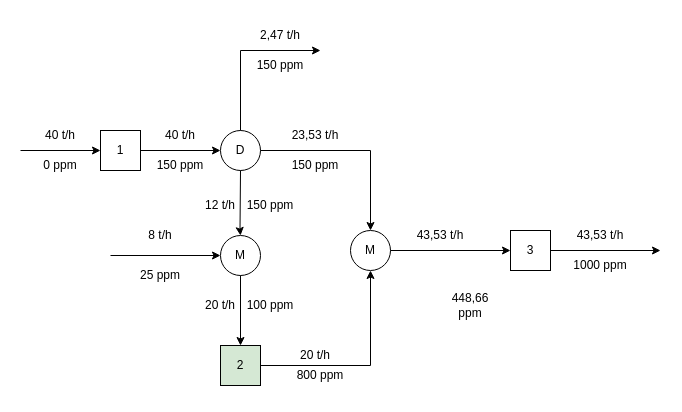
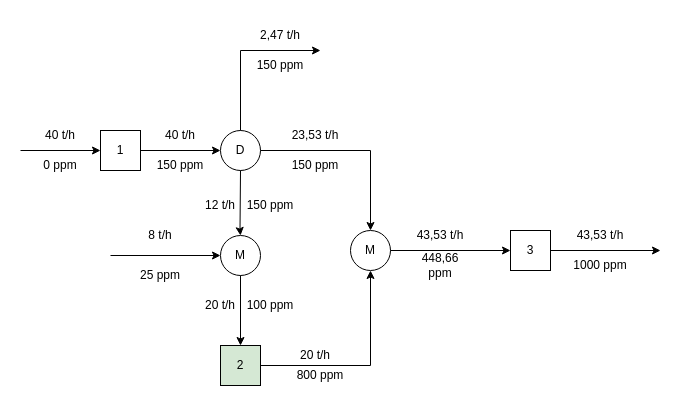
- <mxCell id="28" value="448,66 ppm" style="text;html=1;strokeColor=none;fillColor=none;align=center;verticalAlign=middle;whiteSpace=wrap;rounded=0;" parent="1" vertex="1"><mxGeometry x="440" y="290" width="60" height="30" as="geometry" /></mxCell>
+ <mxCell id="28" value="448,66 ppm" style="text;html=1;strokeColor=none;fillColor=none;align=center;verticalAlign=middle;whiteSpace=wrap;rounded=0;" parent="1" vertex="1"><mxGeometry x="410" y="250" width="60" height="30" as="geometry" /></mxCell>
